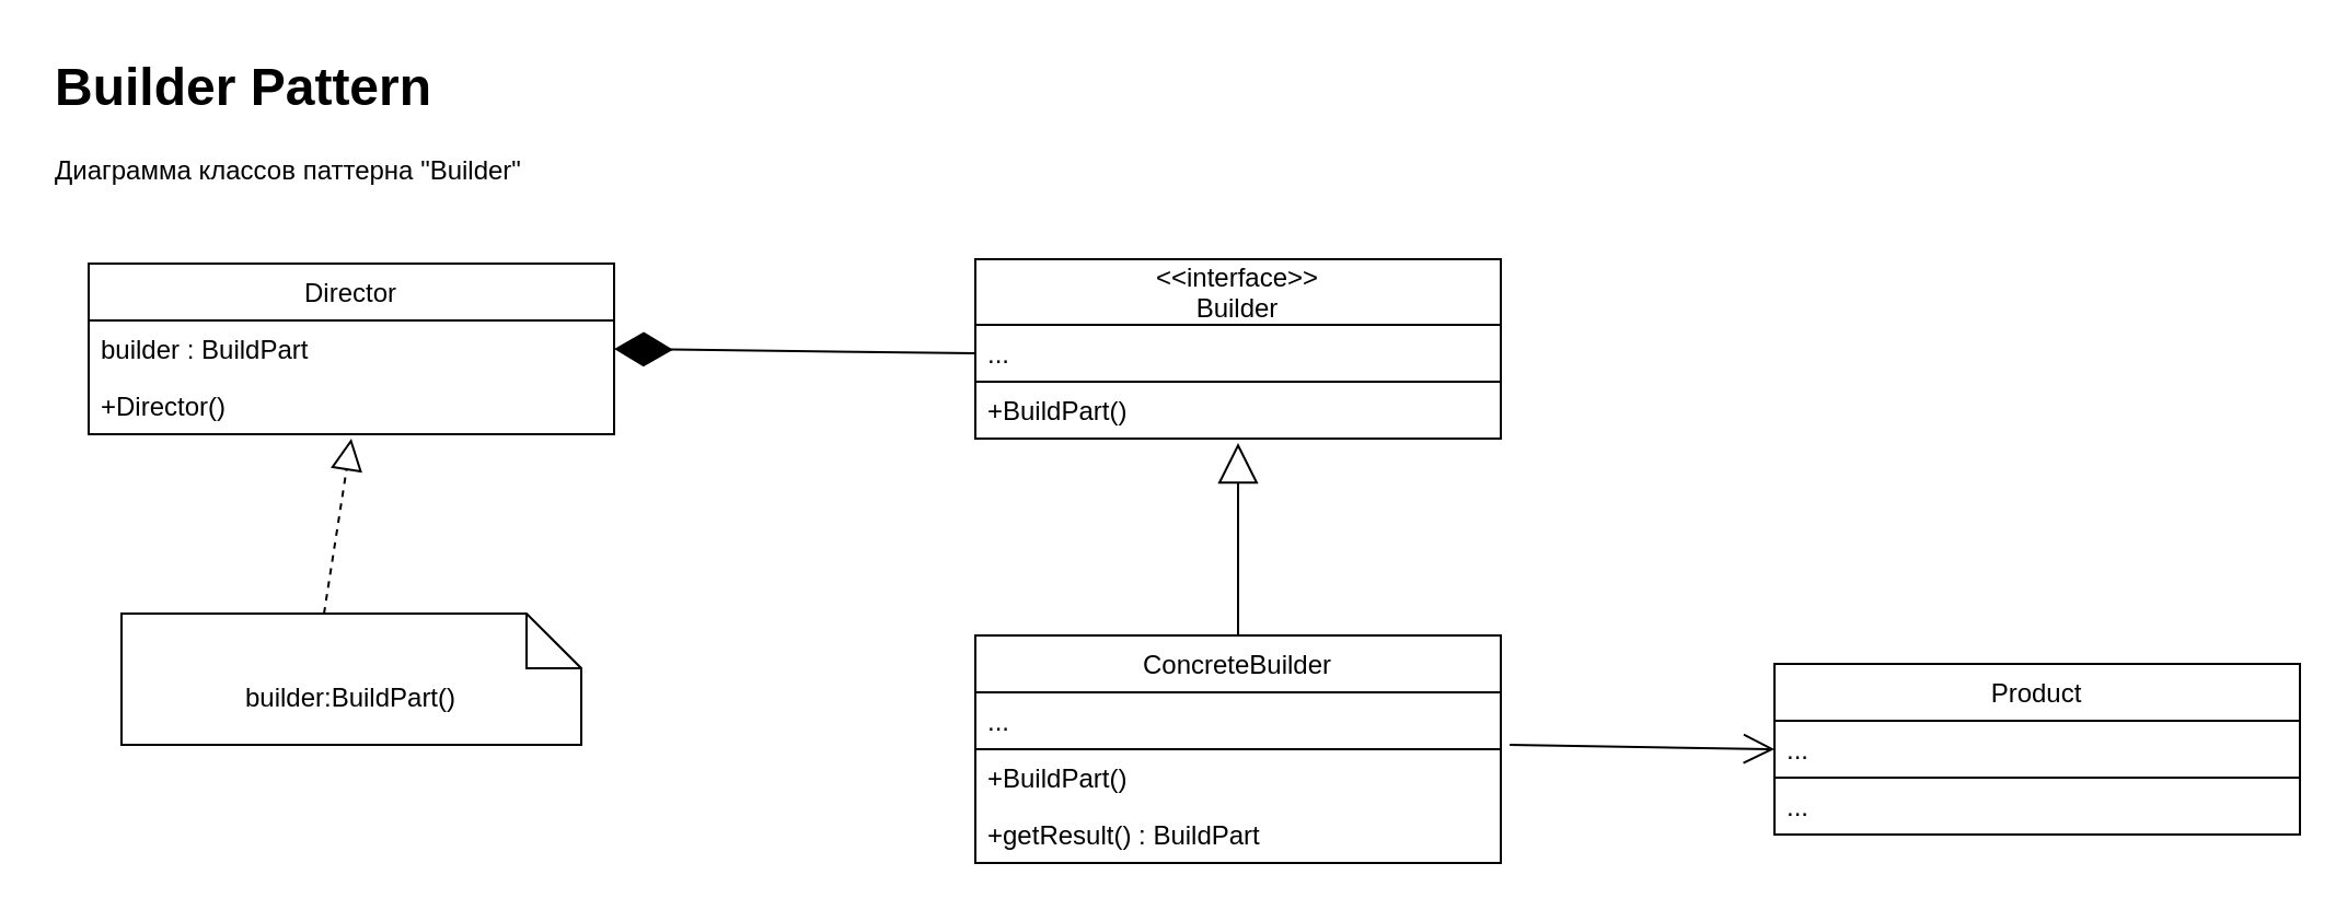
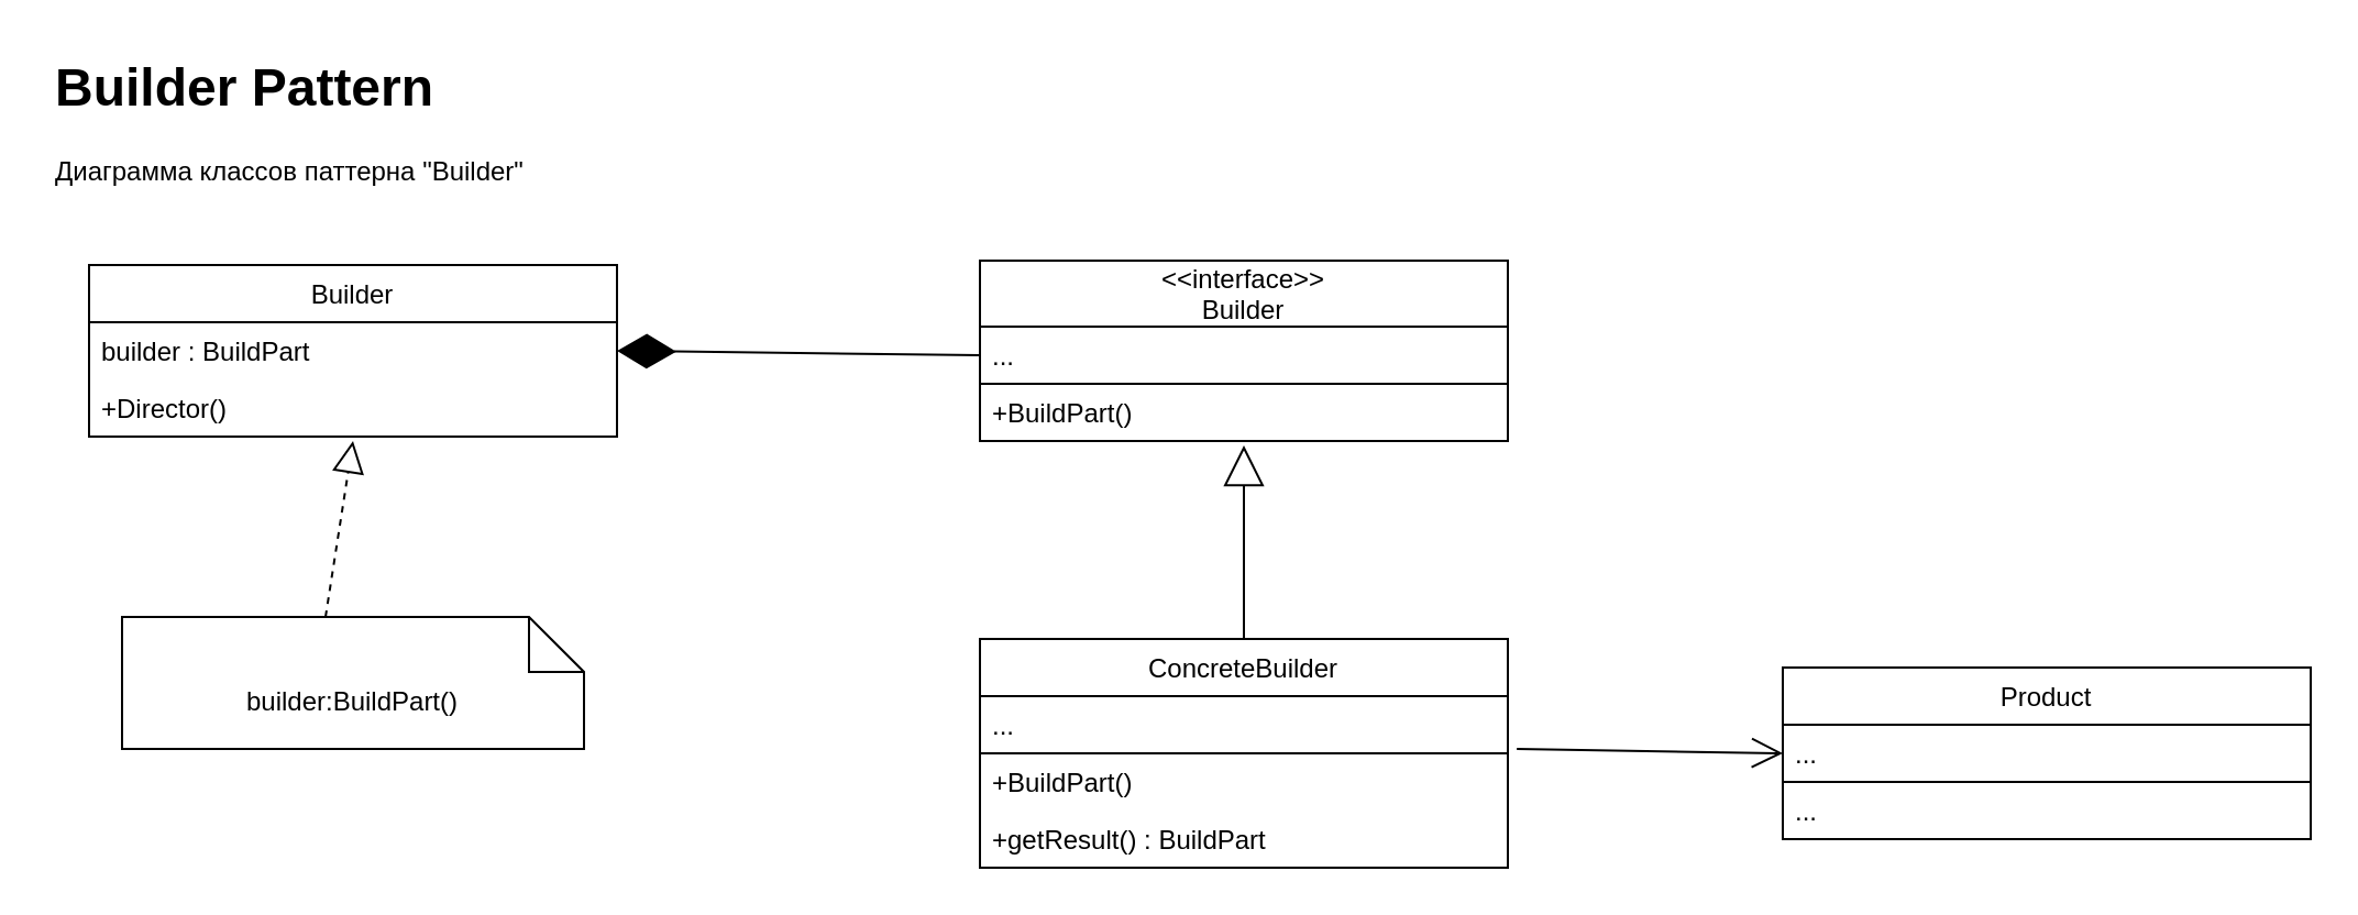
- <mxCell id="3" value="Director" style="swimlane;fontStyle=0;childLayout=stackLayout;horizontal=1;startSize=26;fillColor=none;horizontalStack=0;resizeParent=1;resizeParentMax=0;resizeLast=0;collapsible=1;marginBottom=0;" parent="1" vertex="1"><mxGeometry x="40" y="120" width="240" height="78" as="geometry" /></mxCell>
+ <mxCell id="3" value="Builder" style="swimlane;fontStyle=0;childLayout=stackLayout;horizontal=1;startSize=26;fillColor=none;horizontalStack=0;resizeParent=1;resizeParentMax=0;resizeLast=0;collapsible=1;marginBottom=0;" parent="1" vertex="1"><mxGeometry x="40" y="120" width="240" height="78" as="geometry" /></mxCell>
